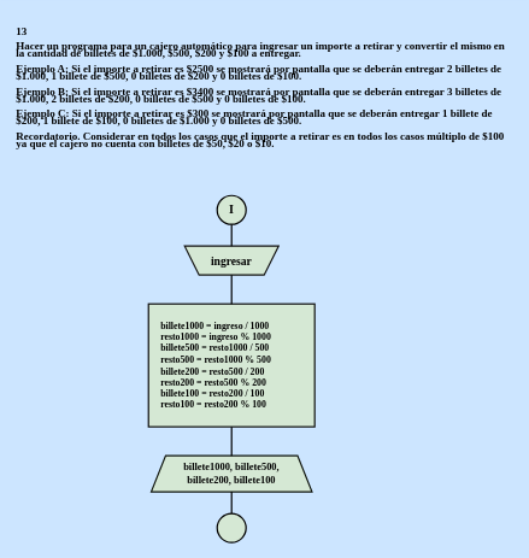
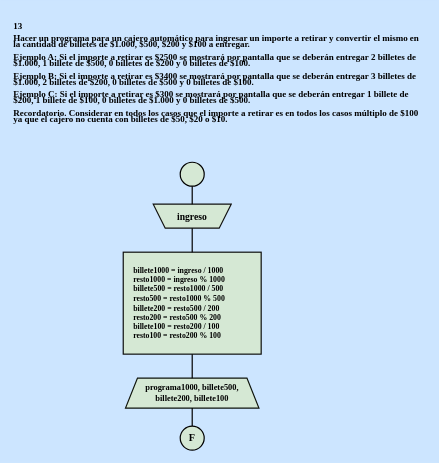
- <mxCell id="6" value="&lt;b&gt;&lt;font color=&quot;#000000&quot; style=&quot;font-size: 17px;&quot; face=&quot;Comic Sans MS&quot;&gt;I&lt;/font&gt;&lt;/b&gt;" style="text;strokeColor=none;align=center;fillColor=none;html=1;verticalAlign=middle;whiteSpace=wrap;rounded=0;fontFamily=Architects Daughter;fontSource=https%3A%2F%2Ffonts.googleapis.com%2Fcss%3Ffamily%3DArchitects%2BDaughter;aspect=fixed;" vertex="1" parent="4"><mxGeometry x="5" y="5" width="30" height="30" as="geometry" /></mxCell>
- <mxCell id="12" value="&lt;font size=&quot;1&quot; face=&quot;Comic Sans MS&quot; color=&quot;#000000&quot;&gt;&lt;b style=&quot;font-size: 16px;&quot;&gt;ingresar&lt;/b&gt;&lt;/font&gt;" style="text;strokeColor=none;align=center;fillColor=none;html=1;verticalAlign=middle;whiteSpace=wrap;rounded=0;fontFamily=Architects Daughter;fontSource=https%3A%2F%2Ffonts.googleapis.com%2Fcss%3Ffamily%3DArchitects%2BDaughter;aspect=fixed;container=0;" vertex="1" parent="10"><mxGeometry x="15" y="5" width="100" height="30" as="geometry" /></mxCell>
+ <mxCell id="12" value="&lt;font size=&quot;1&quot; face=&quot;Comic Sans MS&quot; color=&quot;#000000&quot;&gt;&lt;b style=&quot;font-size: 16px;&quot;&gt;ingreso&lt;/b&gt;&lt;/font&gt;" style="text;strokeColor=none;align=center;fillColor=none;html=1;verticalAlign=middle;whiteSpace=wrap;rounded=0;fontFamily=Architects Daughter;fontSource=https%3A%2F%2Ffonts.googleapis.com%2Fcss%3Ffamily%3DArchitects%2BDaughter;aspect=fixed;container=0;" vertex="1" parent="10"><mxGeometry x="15" y="5" width="100" height="30" as="geometry" /></mxCell>
- <mxCell id="18" value="&lt;b&gt;&lt;font color=&quot;#000000&quot; style=&quot;font-size: 14px;&quot; face=&quot;Comic Sans MS&quot;&gt;billete1000, billete500,&lt;/font&gt;&lt;/b&gt;&lt;div&gt;&lt;b&gt;&lt;font color=&quot;#000000&quot; style=&quot;font-size: 14px;&quot; face=&quot;Comic Sans MS&quot;&gt;billete200, billete100&lt;/font&gt;&lt;/b&gt;&lt;/div&gt;" style="text;strokeColor=none;align=center;fillColor=none;html=1;verticalAlign=middle;whiteSpace=wrap;rounded=0;fontFamily=Architects Daughter;fontSource=https%3A%2F%2Ffonts.googleapis.com%2Fcss%3Ffamily%3DArchitects%2BDaughter;aspect=fixed;" vertex="1" parent="16"><mxGeometry x="16.25" width="190" height="50" as="geometry" /></mxCell>
+ <mxCell id="18" value="&lt;b&gt;&lt;font color=&quot;#000000&quot; style=&quot;font-size: 14px;&quot; face=&quot;Comic Sans MS&quot;&gt;programa1000, billete500,&lt;/font&gt;&lt;/b&gt;&lt;div&gt;&lt;b&gt;&lt;font color=&quot;#000000&quot; style=&quot;font-size: 14px;&quot; face=&quot;Comic Sans MS&quot;&gt;billete200, billete100&lt;/font&gt;&lt;/b&gt;&lt;/div&gt;" style="text;strokeColor=none;align=center;fillColor=none;html=1;verticalAlign=middle;whiteSpace=wrap;rounded=0;fontFamily=Architects Daughter;fontSource=https%3A%2F%2Ffonts.googleapis.com%2Fcss%3Ffamily%3DArchitects%2BDaughter;aspect=fixed;" vertex="1" parent="16"><mxGeometry x="16.25" width="190" height="50" as="geometry" /></mxCell>
+ <mxCell id="9" value="&lt;b&gt;&lt;font color=&quot;#000000&quot; style=&quot;font-size: 17px;&quot; face=&quot;Comic Sans MS&quot;&gt;F&lt;/font&gt;&lt;/b&gt;" style="text;strokeColor=none;align=center;fillColor=none;html=1;verticalAlign=middle;whiteSpace=wrap;rounded=0;fontFamily=Architects Daughter;fontSource=https://fonts.googleapis.com/css?family=Architects+Daughter;aspect=fixed;" vertex="1" parent="7"><mxGeometry x="5" y="5" width="30" height="30" as="geometry" /></mxCell>
